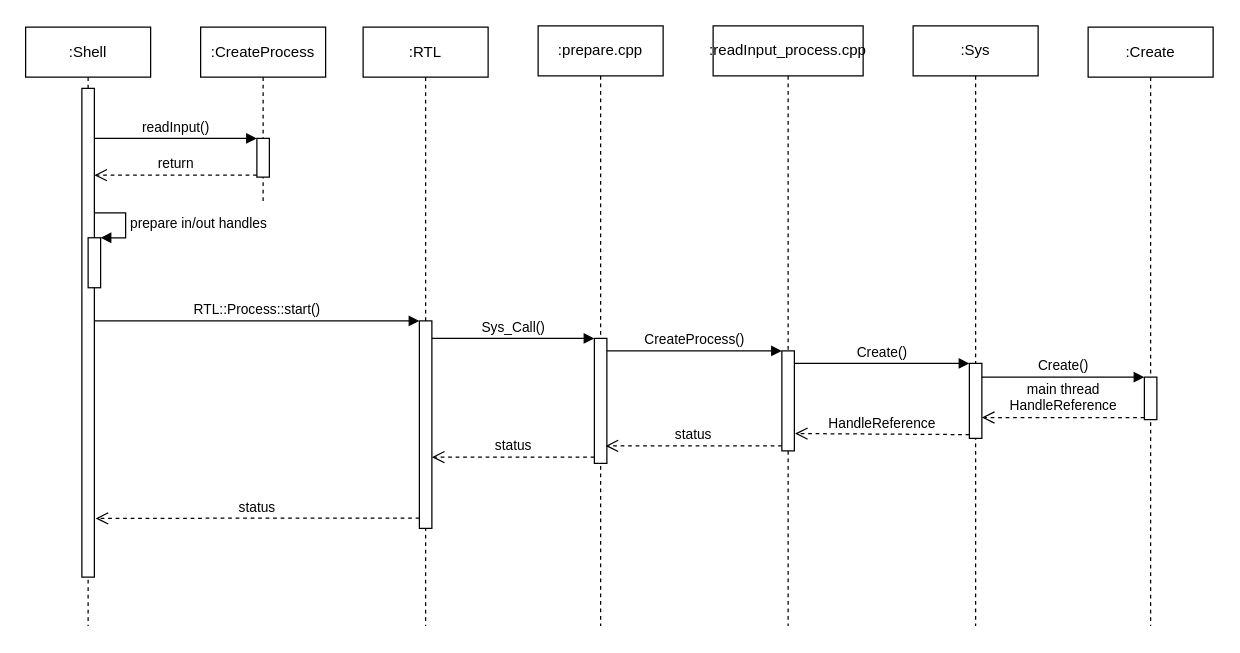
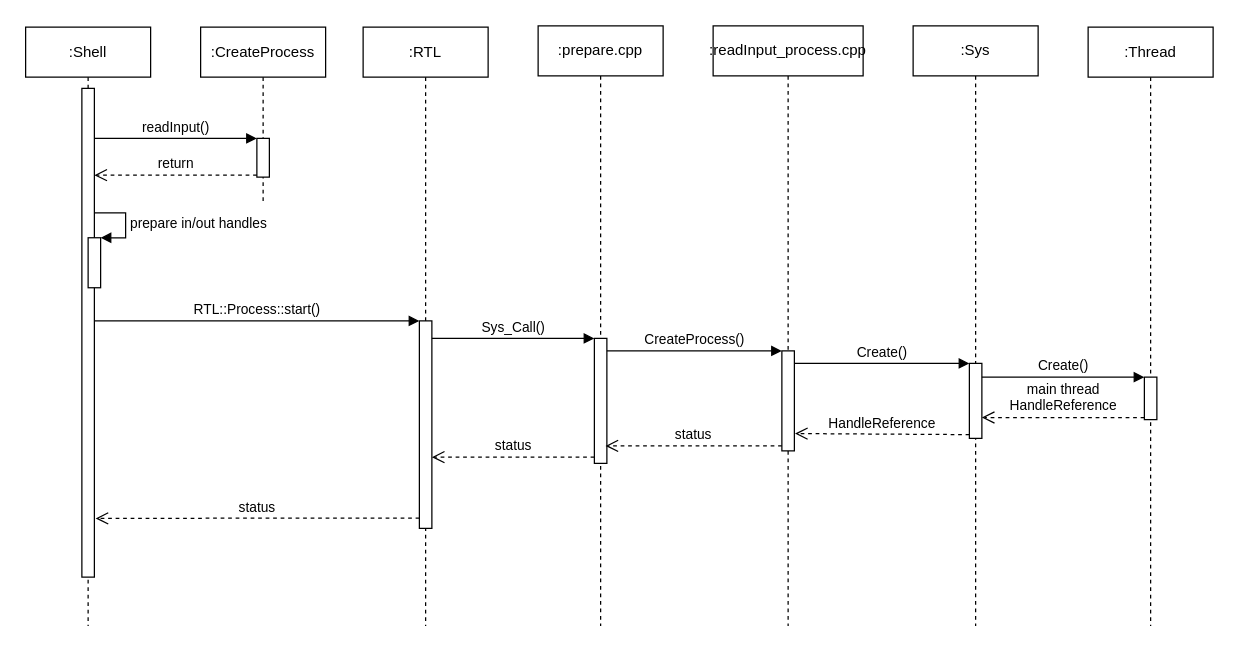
- <mxCell id="26" value=":Create" style="shape=umlLifeline;perimeter=lifelinePerimeter;whiteSpace=wrap;html=1;container=1;collapsible=0;recursiveResize=0;outlineConnect=0;" vertex="1" parent="1"><mxGeometry x="870" y="21" width="100" height="479" as="geometry" /></mxCell>
+ <mxCell id="26" value=":Thread" style="shape=umlLifeline;perimeter=lifelinePerimeter;whiteSpace=wrap;html=1;container=1;collapsible=0;recursiveResize=0;outlineConnect=0;" vertex="1" parent="1"><mxGeometry x="870" y="21" width="100" height="479" as="geometry" /></mxCell>
